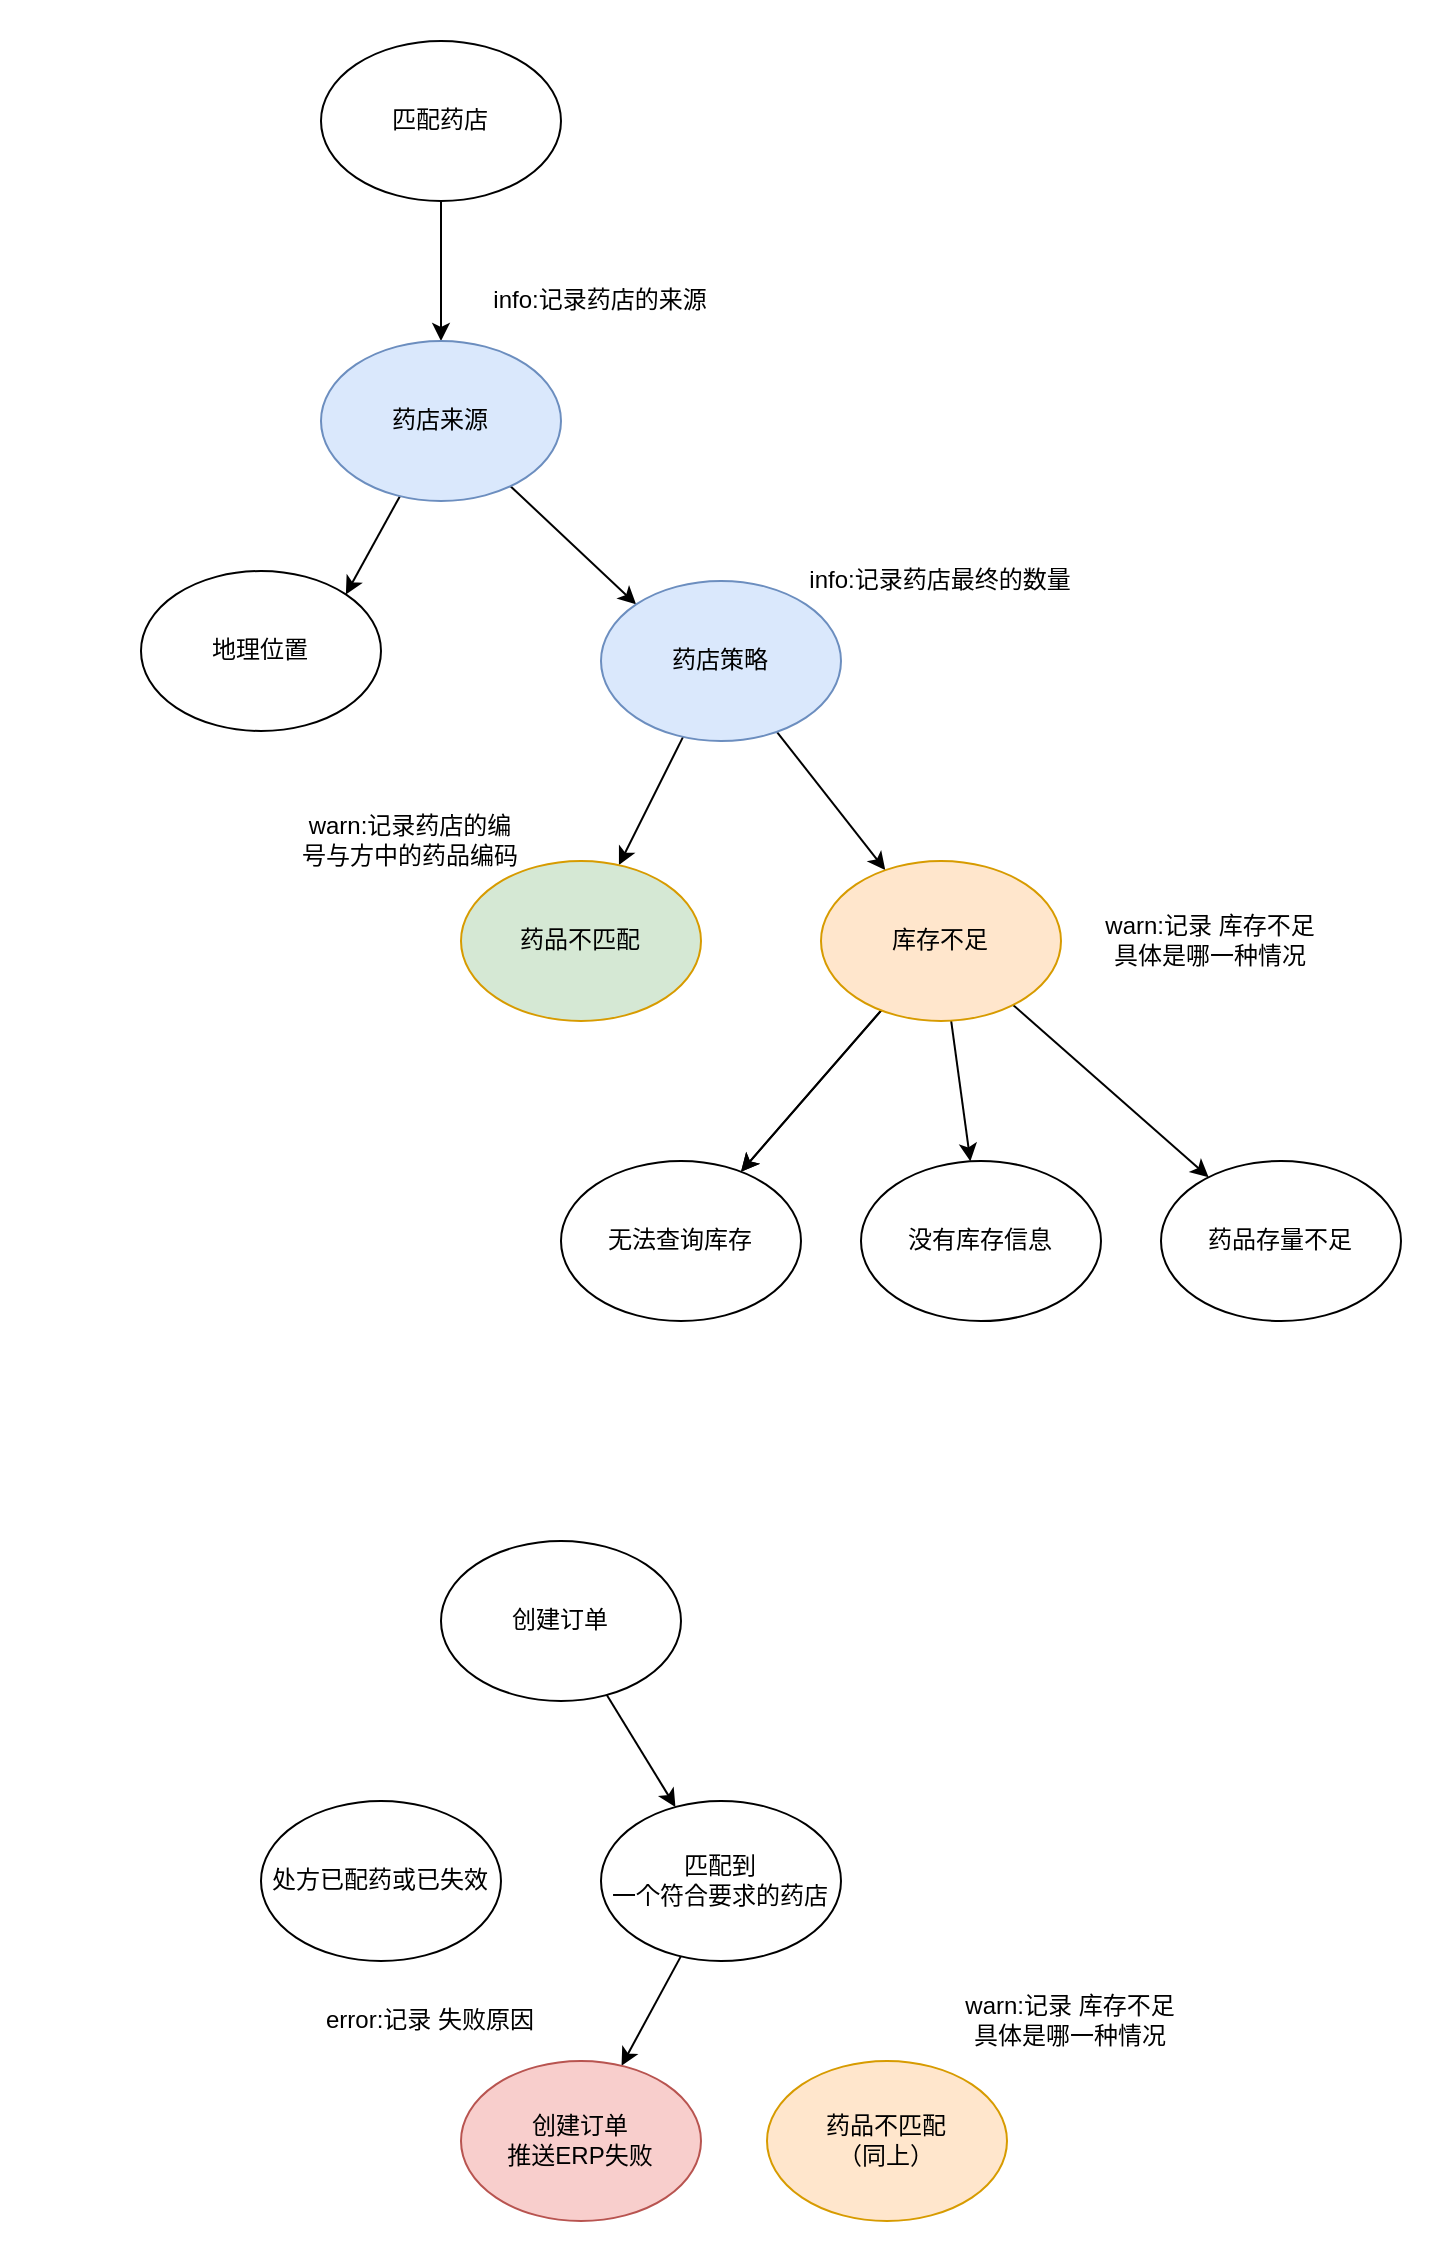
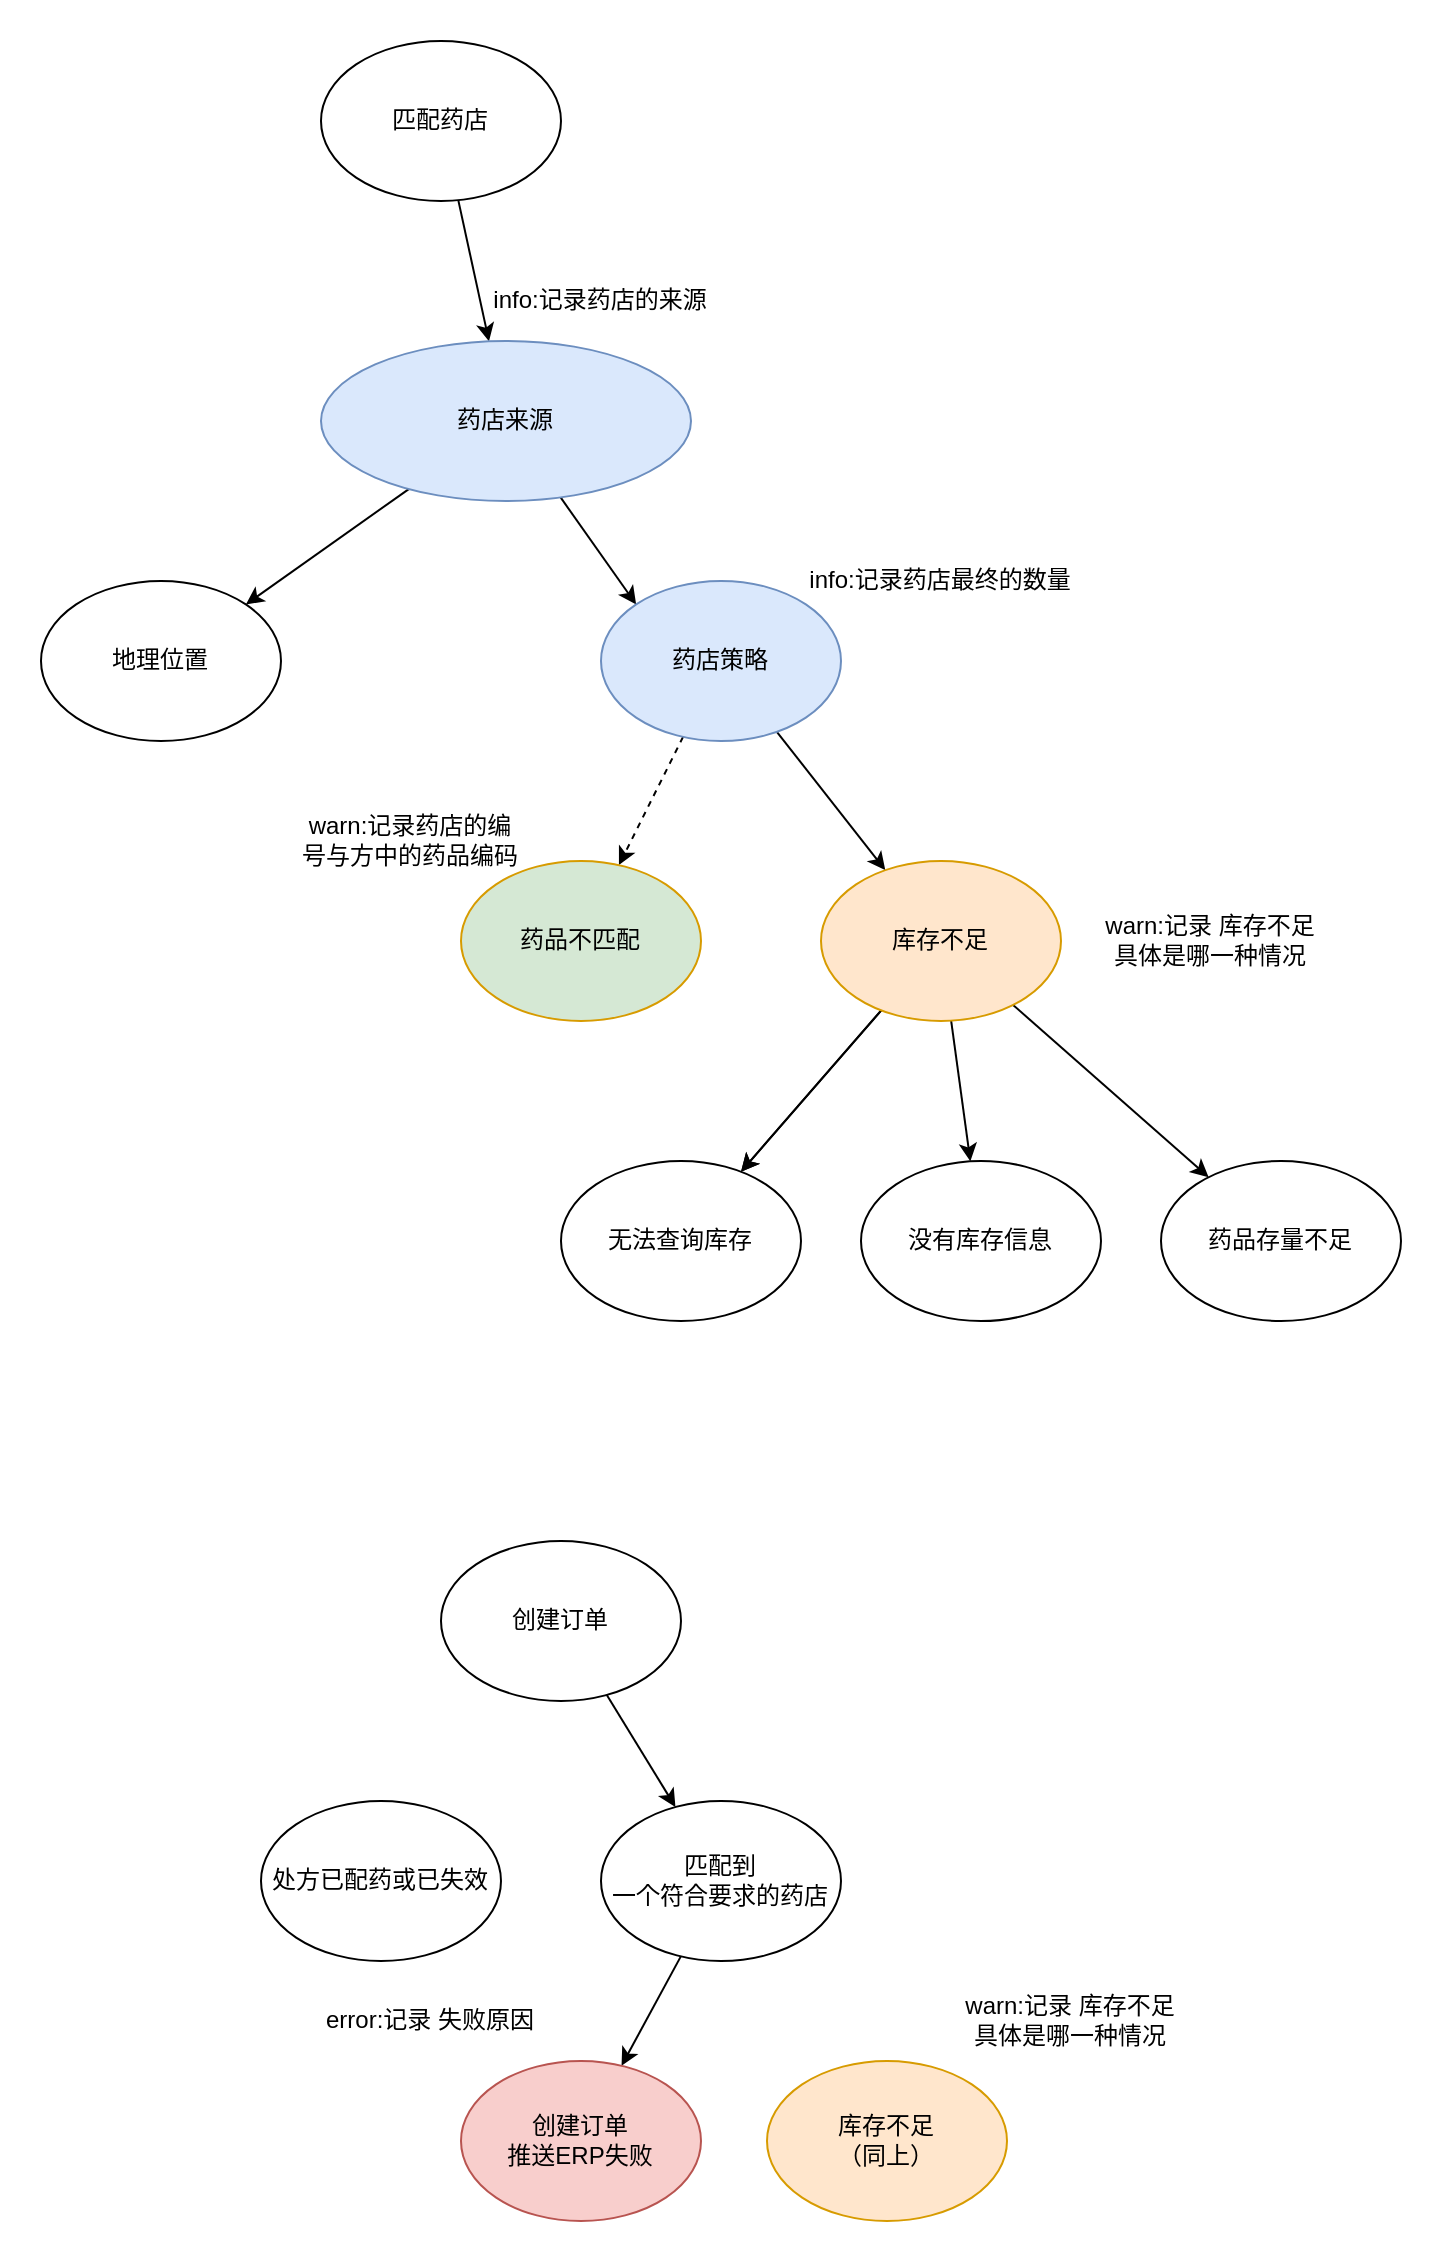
- <mxCell id="6" value="药店来源" style="ellipse;whiteSpace=wrap;html=1;fillColor=#dae8fc;strokeColor=#6c8ebf;" vertex="1" parent="1"><mxGeometry x="160" y="170" width="120" height="80" as="geometry" /></mxCell>
+ <mxCell id="6" value="药店来源" style="ellipse;whiteSpace=wrap;html=1;fillColor=#dae8fc;strokeColor=#6c8ebf;" vertex="1" parent="1"><mxGeometry x="160" y="170" width="185" height="80" as="geometry" /></mxCell>
- <mxCell id="7" value="地理位置" style="ellipse;whiteSpace=wrap;html=1;" vertex="1" parent="1"><mxGeometry x="70" y="285" width="120" height="80" as="geometry" /></mxCell>
+ <mxCell id="7" value="地理位置" style="ellipse;whiteSpace=wrap;html=1;" vertex="1" parent="1"><mxGeometry x="20" y="290" width="120" height="80" as="geometry" /></mxCell>
- <mxCell id="8" value="" style="edgeStyle=none;rounded=0;orthogonalLoop=1;jettySize=auto;html=1;" edge="1" parent="1" source="10" target="19"><mxGeometry relative="1" as="geometry" /></mxCell>
+ <mxCell id="8" value="" style="edgeStyle=none;rounded=0;orthogonalLoop=1;jettySize=auto;html=1;dashed=1;" edge="1" parent="1" source="10" target="19"><mxGeometry relative="1" as="geometry" /></mxCell>
- <mxCell id="29" value="药品不匹配&lt;br&gt;（同上）" style="ellipse;whiteSpace=wrap;html=1;fillColor=#ffe6cc;strokeColor=#d79b00;" vertex="1" parent="1"><mxGeometry x="383" y="1030" width="120" height="80" as="geometry" /></mxCell>
+ <mxCell id="29" value="库存不足&lt;br&gt;（同上）" style="ellipse;whiteSpace=wrap;html=1;fillColor=#ffe6cc;strokeColor=#d79b00;" vertex="1" parent="1"><mxGeometry x="383" y="1030" width="120" height="80" as="geometry" /></mxCell>
